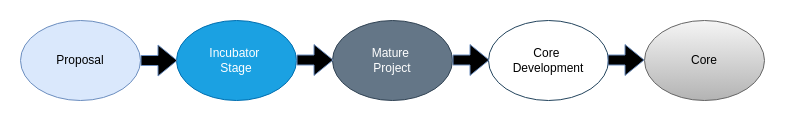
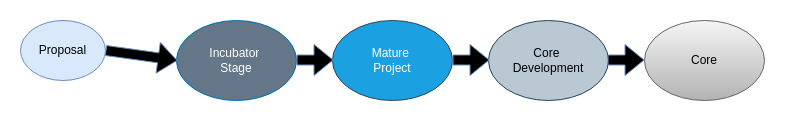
- <mxCell id="2" value="Proposal" style="ellipse;whiteSpace=wrap;html=1;fillColor=#dae8fc;strokeColor=#6c8ebf;" vertex="1" parent="1"><mxGeometry x="20" y="20" width="120" height="80" as="geometry" /></mxCell>
+ <mxCell id="2" value="Proposal" style="ellipse;whiteSpace=wrap;html=1;fillColor=#dae8fc;strokeColor=#6c8ebf;" vertex="1" parent="1"><mxGeometry x="20" y="20" width="85" height="60" as="geometry" /></mxCell>
- <mxCell id="4" value="Incubator&amp;nbsp;&lt;div&gt;Stage&lt;/div&gt;" style="ellipse;whiteSpace=wrap;html=1;fillColor=#1ba1e2;fontColor=#ffffff;strokeColor=#006EAF;" vertex="1" parent="1"><mxGeometry x="176" y="20" width="120" height="80" as="geometry" /></mxCell>
+ <mxCell id="4" value="Incubator&amp;nbsp;&lt;div&gt;Stage&lt;/div&gt;" style="ellipse;whiteSpace=wrap;html=1;fillColor=#647687;fontColor=#ffffff;strokeColor=#006EAF;" vertex="1" parent="1"><mxGeometry x="176" y="20" width="120" height="80" as="geometry" /></mxCell>
- <mxCell id="6" value="Mature&amp;nbsp;&lt;div&gt;Project&lt;/div&gt;" style="ellipse;whiteSpace=wrap;html=1;fillColor=#647687;fontColor=#ffffff;strokeColor=#314354;" vertex="1" parent="1"><mxGeometry x="332" y="20" width="120" height="80" as="geometry" /></mxCell>
+ <mxCell id="6" value="Mature&amp;nbsp;&lt;div&gt;Project&lt;/div&gt;" style="ellipse;whiteSpace=wrap;html=1;fillColor=#1ba1e2;fontColor=#ffffff;strokeColor=#314354;" vertex="1" parent="1"><mxGeometry x="332" y="20" width="120" height="80" as="geometry" /></mxCell>
- <mxCell id="7" value="Core&amp;nbsp;&lt;div&gt;Development&lt;/div&gt;" style="ellipse;whiteSpace=wrap;html=1;fillColor=#ffffff;strokeColor=#23445d;" vertex="1" parent="1"><mxGeometry x="488" y="20" width="120" height="80" as="geometry" /></mxCell>
+ <mxCell id="7" value="Core&amp;nbsp;&lt;div&gt;Development&lt;/div&gt;" style="ellipse;whiteSpace=wrap;html=1;fillColor=#bac8d3;strokeColor=#23445d;" vertex="1" parent="1"><mxGeometry x="488" y="20" width="120" height="80" as="geometry" /></mxCell>
